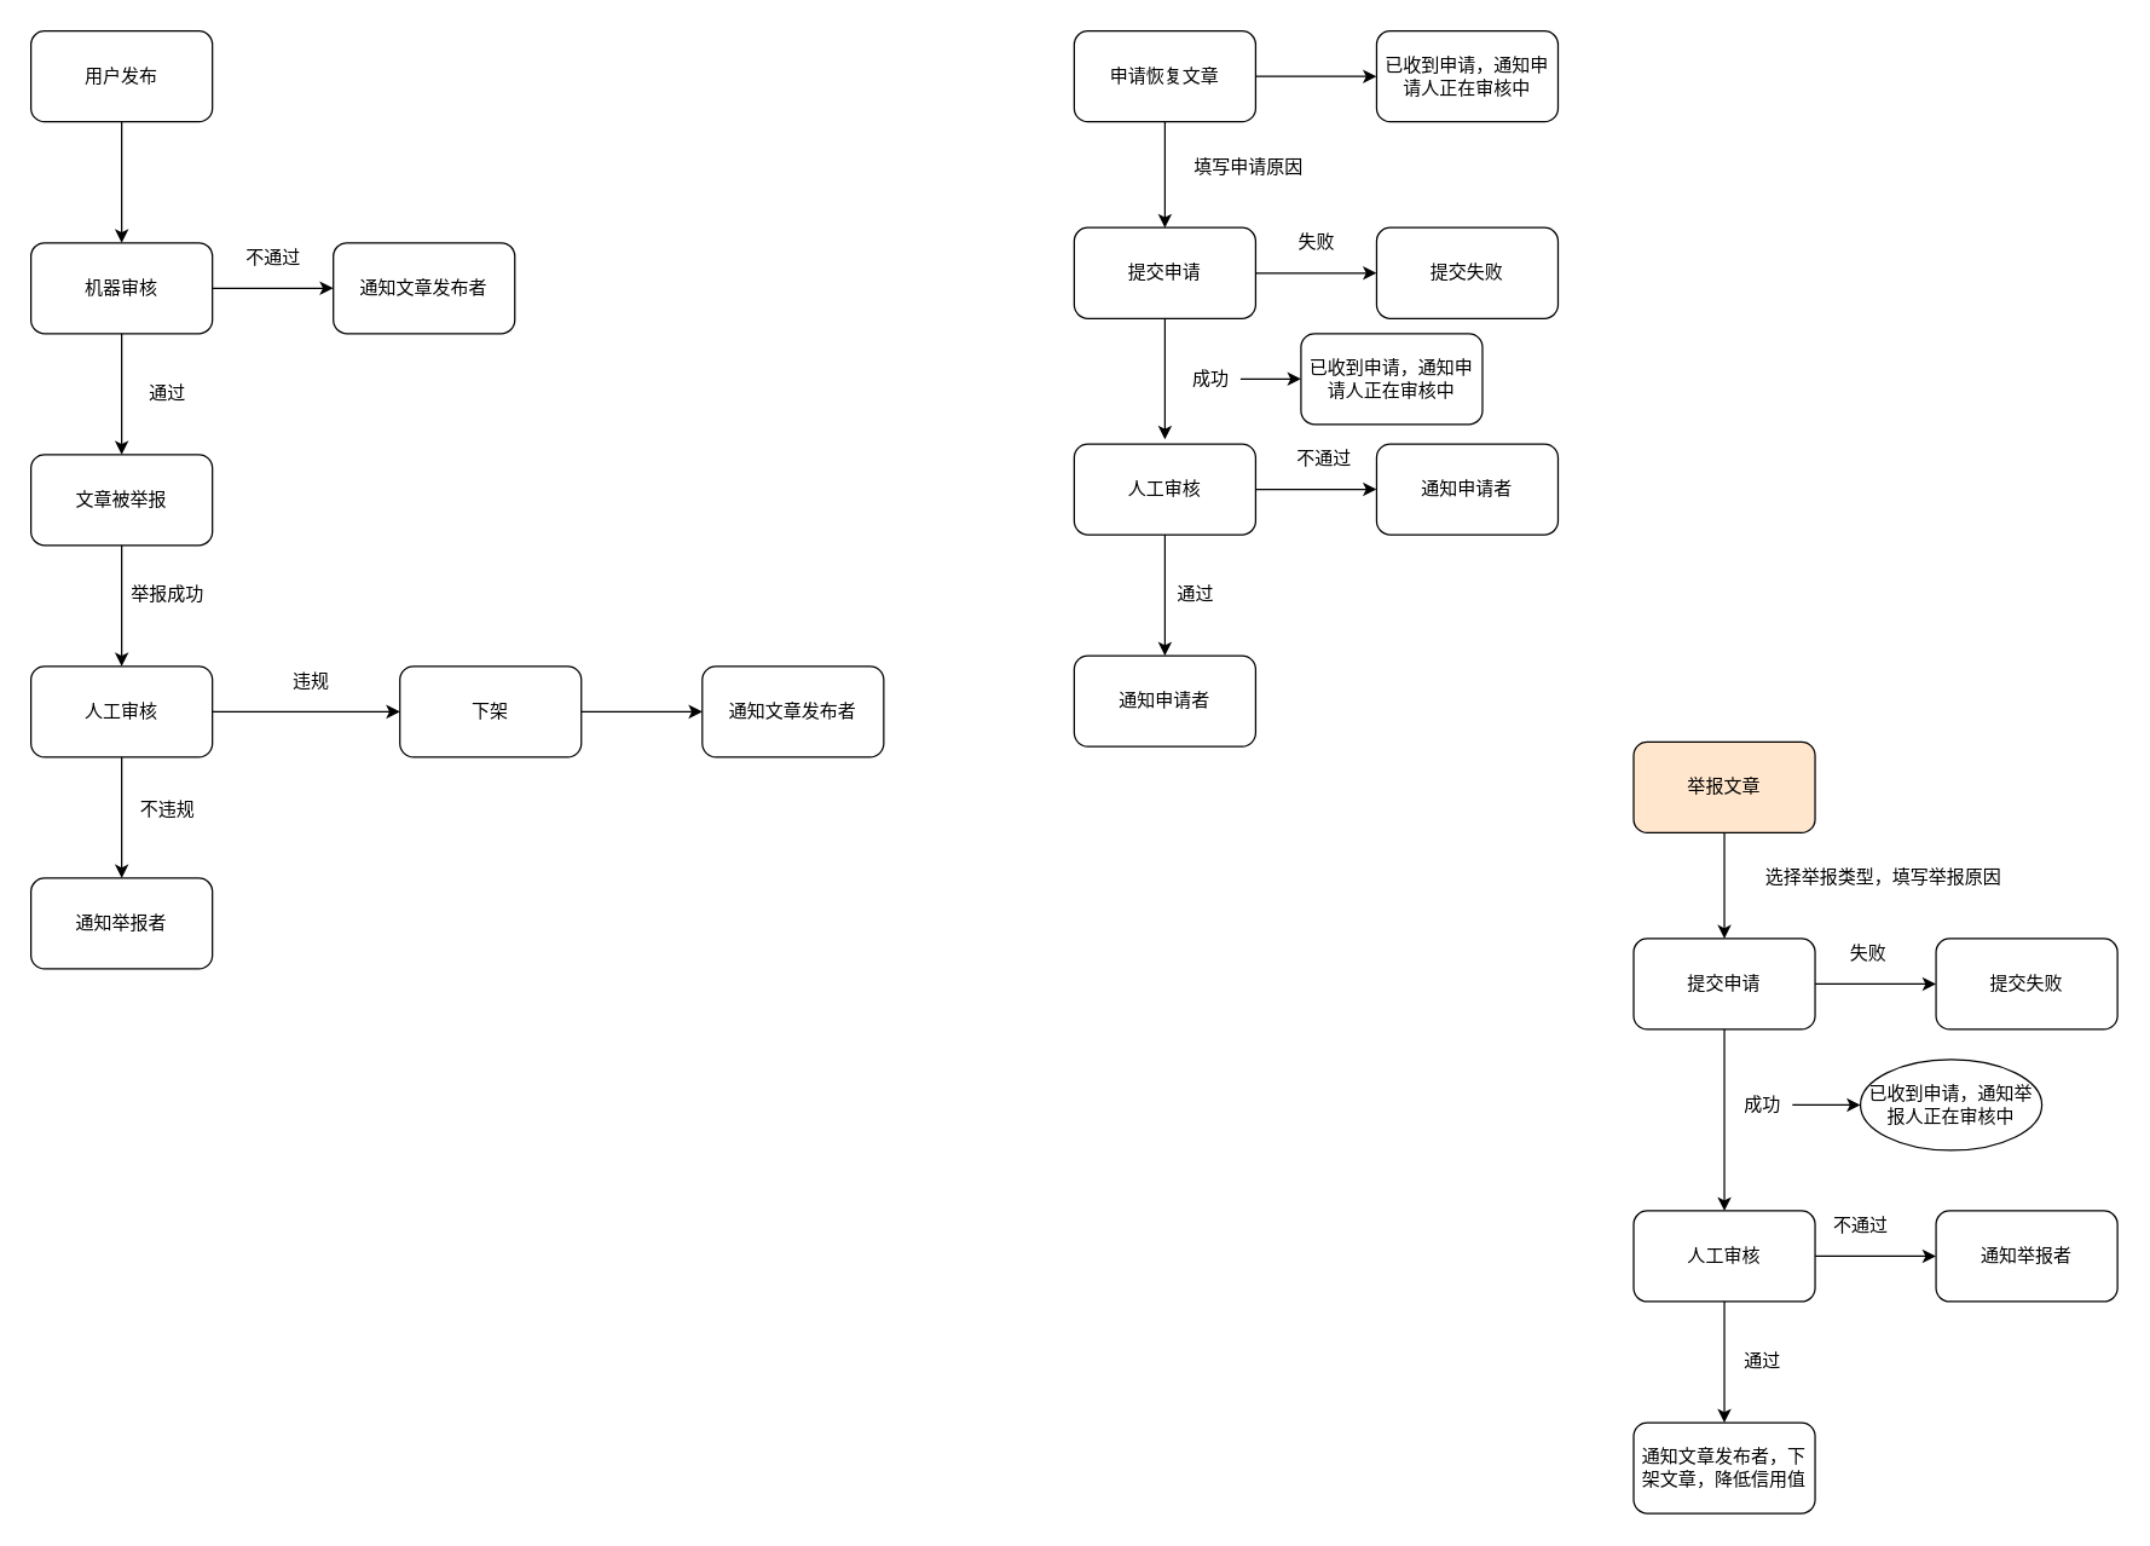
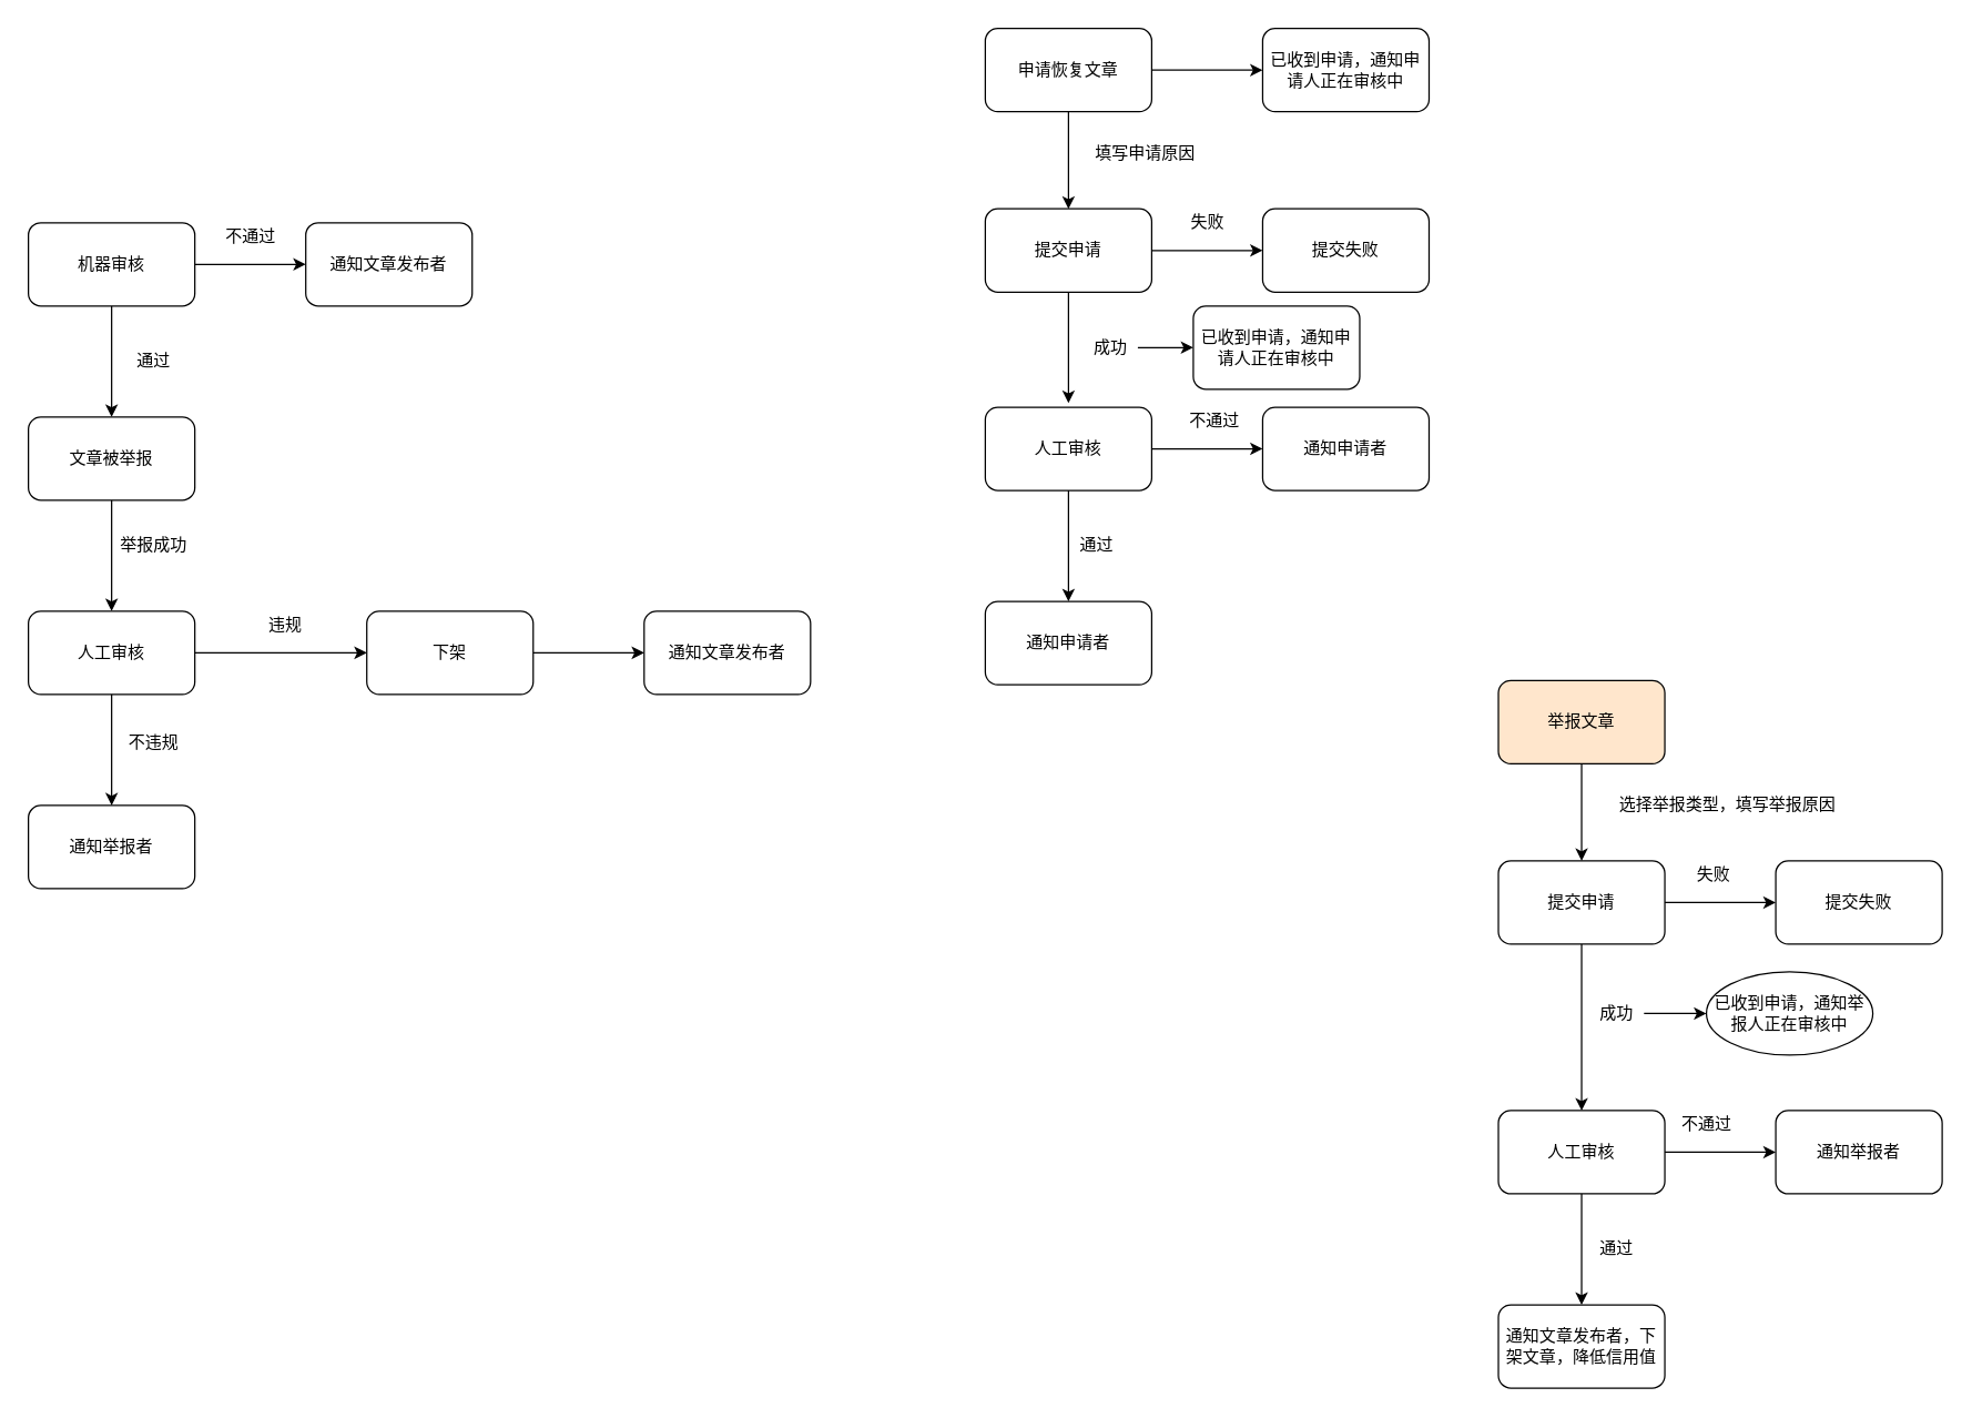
- <mxCell id="3" value="用户发布" style="rounded=1;whiteSpace=wrap;html=1;" parent="1" vertex="1"><mxGeometry x="20" y="20" width="120" height="60" as="geometry" /></mxCell>
- <mxCell id="2" value="" style="edgeStyle=orthogonalEdgeStyle;rounded=0;orthogonalLoop=1;jettySize=auto;html=1;" parent="1" source="3" target="6" edge="1"><mxGeometry relative="1" as="geometry" /></mxCell>
